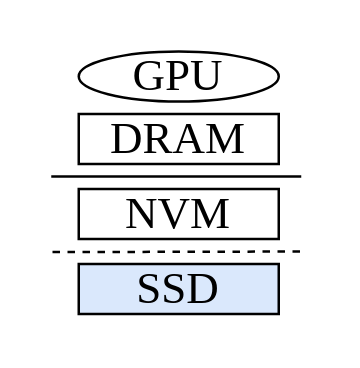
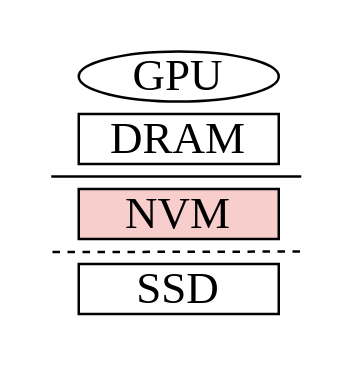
- <mxCell id="6" value="&lt;font style=&quot;font-size: 18px;&quot; face=&quot;Times New Roman&quot;&gt;NVM&lt;/font&gt;" style="rounded=0;whiteSpace=wrap;html=1;" vertex="1" parent="1"><mxGeometry x="31" y="75" width="80" height="20" as="geometry" /></mxCell>
+ <mxCell id="6" value="&lt;font style=&quot;font-size: 18px;&quot; face=&quot;Times New Roman&quot;&gt;NVM&lt;/font&gt;" style="rounded=0;whiteSpace=wrap;html=1;fillColor=#f8cecc;" vertex="1" parent="1"><mxGeometry x="31" y="75" width="80" height="20" as="geometry" /></mxCell>
- <mxCell id="4" value="&lt;font style=&quot;font-size: 18px;&quot; face=&quot;Times New Roman&quot;&gt;SSD&lt;/font&gt;" style="rounded=0;whiteSpace=wrap;html=1;fillColor=#dae8fc;" vertex="1" parent="1"><mxGeometry x="31" y="105" width="80" height="20" as="geometry" /></mxCell>
+ <mxCell id="4" value="&lt;font style=&quot;font-size: 18px;&quot; face=&quot;Times New Roman&quot;&gt;SSD&lt;/font&gt;" style="rounded=0;whiteSpace=wrap;html=1;" vertex="1" parent="1"><mxGeometry x="31" y="105" width="80" height="20" as="geometry" /></mxCell>
